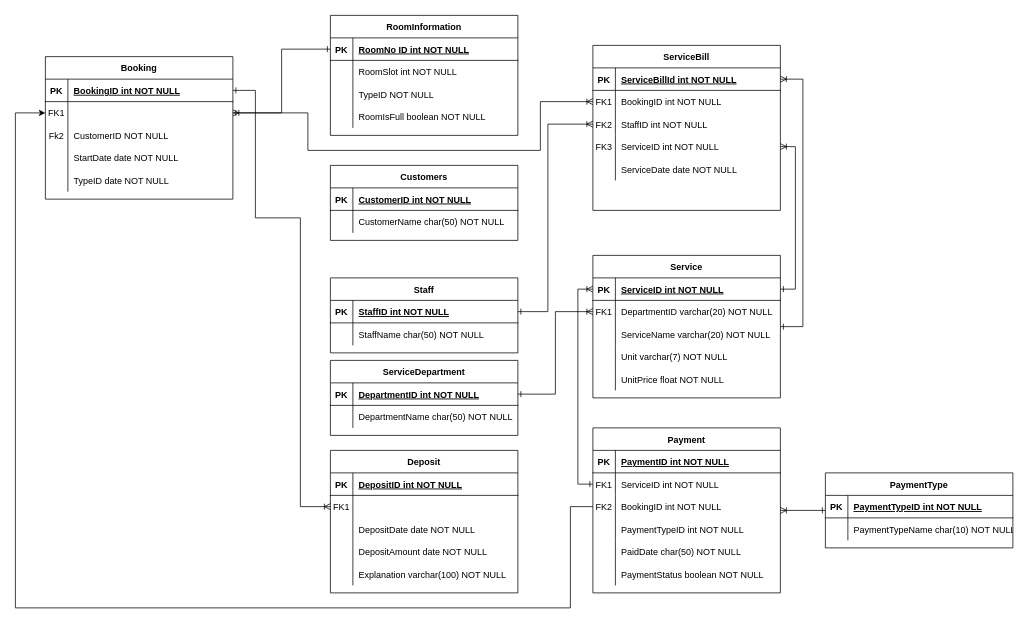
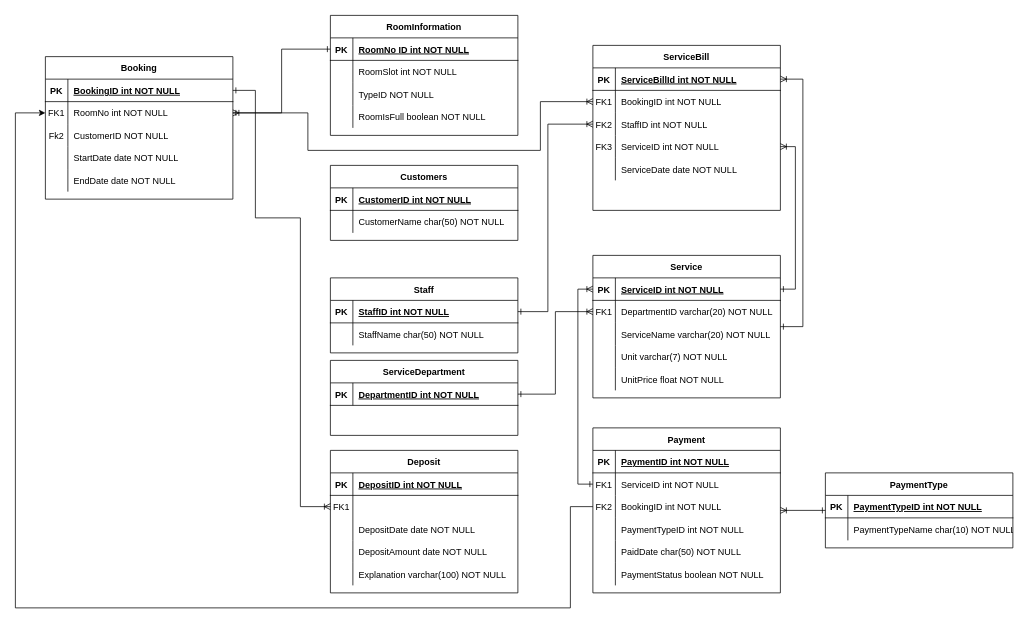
+ <mxCell id="125" value="RoomNo int NOT NULL" style="shape=partialRectangle;overflow=hidden;connectable=0;fillColor=none;top=0;left=0;bottom=0;right=0;align=left;spacingLeft=6;" parent="123" vertex="1"><mxGeometry x="30" width="220" height="30" as="geometry" /></mxCell>
- <mxCell id="134" value="TypeID date NOT NULL" style="shape=partialRectangle;overflow=hidden;connectable=0;fillColor=none;top=0;left=0;bottom=0;right=0;align=left;spacingLeft=6;" parent="132" vertex="1"><mxGeometry x="30" width="220" height="30" as="geometry" /></mxCell>
+ <mxCell id="134" value="EndDate date NOT NULL" style="shape=partialRectangle;overflow=hidden;connectable=0;fillColor=none;top=0;left=0;bottom=0;right=0;align=left;spacingLeft=6;" parent="132" vertex="1"><mxGeometry x="30" width="220" height="30" as="geometry" /></mxCell>
- <mxCell id="58" value="DepartmentName char(50) NOT NULL" style="shape=partialRectangle;overflow=hidden;connectable=0;fillColor=none;top=0;left=0;bottom=0;right=0;align=left;spacingLeft=6;" parent="56" vertex="1"><mxGeometry x="30" width="220" height="30" as="geometry" /></mxCell>
